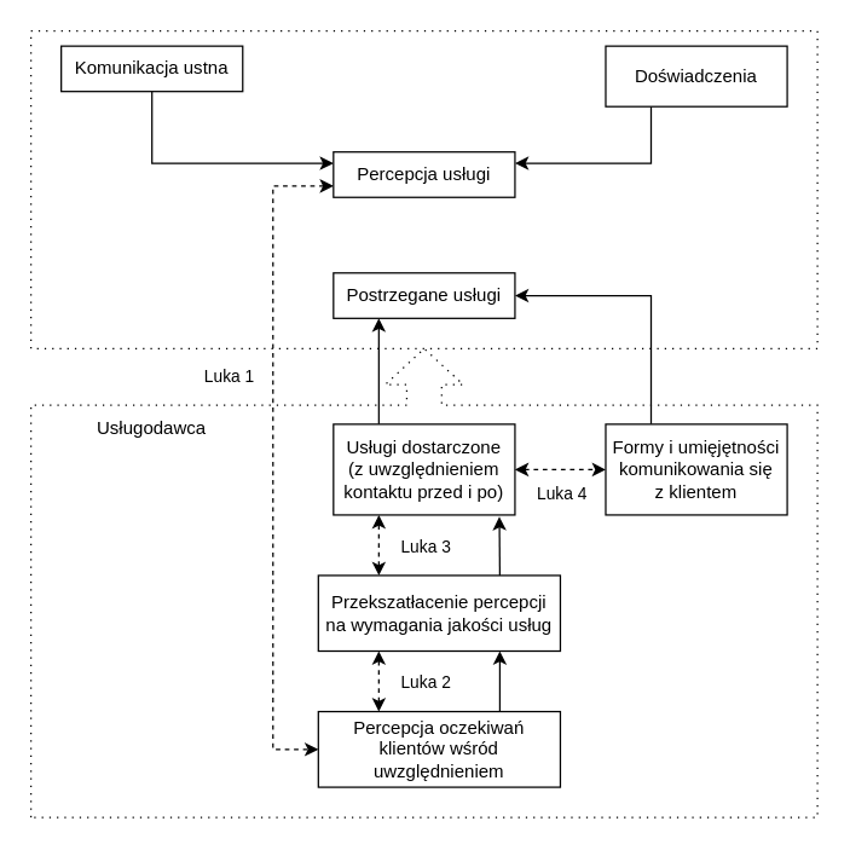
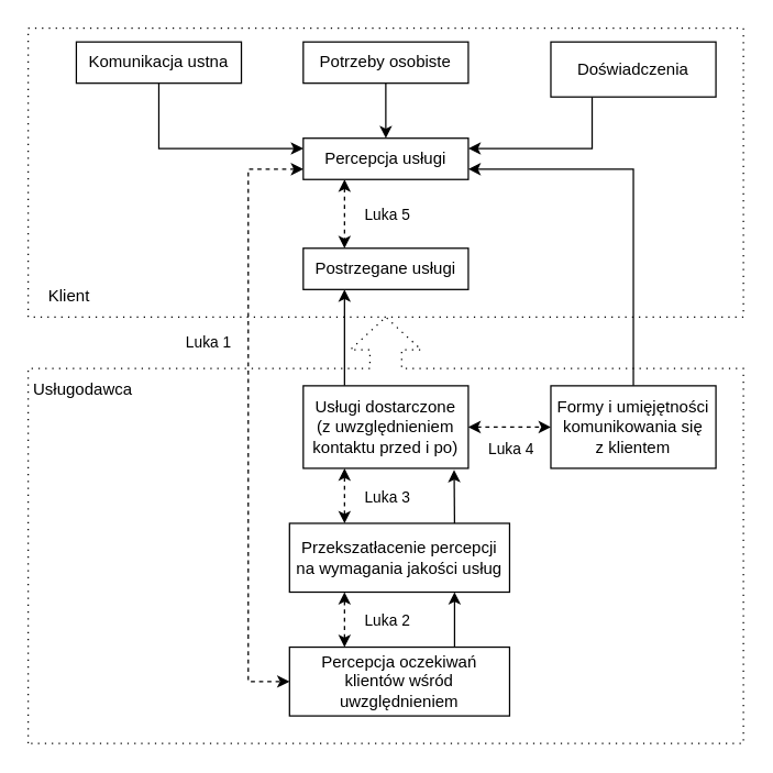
- <mxCell id="7" value="Komunikacja ustna" style="rounded=0;whiteSpace=wrap;html=1;" vertex="1" parent="1"><mxGeometry x="40" y="30" width="120" height="30" as="geometry" /></mxCell>
+ <mxCell id="7" value="Komunikacja ustna" style="rounded=0;whiteSpace=wrap;html=1;" vertex="1" parent="1"><mxGeometry x="55" y="30" width="120" height="30" as="geometry" /></mxCell>
+ <mxCell id="3" value="Potrzeby osobiste" style="rounded=0;whiteSpace=wrap;html=1;" vertex="1" parent="1"><mxGeometry x="220" y="30" width="120" height="30" as="geometry" /></mxCell>
+ <mxCell id="2" value="" style="edgeStyle=orthogonalEdgeStyle;rounded=0;orthogonalLoop=1;jettySize=auto;html=1;" edge="1" parent="1" source="3" target="12"><mxGeometry relative="1" as="geometry" /></mxCell>
+ <mxCell id="19" style="edgeStyle=orthogonalEdgeStyle;rounded=0;orthogonalLoop=1;jettySize=auto;html=1;exitX=0.5;exitY=0;exitDx=0;exitDy=0;entryX=1;entryY=0.75;entryDx=0;entryDy=0;" edge="1" parent="1" source="21" target="12"><mxGeometry relative="1" as="geometry" /></mxCell>
+ <mxCell id="8" value="" style="edgeStyle=orthogonalEdgeStyle;rounded=0;orthogonalLoop=1;jettySize=auto;html=1;exitX=0.25;exitY=1;exitDx=0;exitDy=0;entryX=0.25;entryY=0;entryDx=0;entryDy=0;startArrow=classic;startFill=1;dashed=1;" edge="1" parent="1" source="12" target="14"><mxGeometry relative="1" as="geometry" /></mxCell>
+ <mxCell id="9" value="Luka 5" style="edgeLabel;html=1;align=center;verticalAlign=middle;resizable=0;points=[];" vertex="1" connectable="0" parent="8"><mxGeometry relative="1" as="geometry"><mxPoint x="30" as="offset" /></mxGeometry></mxCell>
- <mxCell id="20" style="edgeStyle=orthogonalEdgeStyle;rounded=0;orthogonalLoop=1;jettySize=auto;html=1;exitX=0.25;exitY=0;exitDx=0;exitDy=0;entryX=1;entryY=0.5;entryDx=0;entryDy=0;" edge="1" parent="1" source="21" target="14"><mxGeometry relative="1" as="geometry" /></mxCell>
+ <mxCell id="31" value="Klient" style="text;html=1;align=center;verticalAlign=middle;whiteSpace=wrap;rounded=0;" vertex="1" parent="28"><mxGeometry y="180" width="60" height="30" as="geometry" /></mxCell>
- <mxCell id="32" value="Usługodawca" style="text;html=1;align=center;verticalAlign=middle;whiteSpace=wrap;rounded=0;" vertex="1" parent="28"><mxGeometry x="40" y="250" width="80" height="25" as="geometry" /></mxCell>
+ <mxCell id="32" value="Usługodawca" style="text;html=1;align=center;verticalAlign=middle;whiteSpace=wrap;rounded=0;" vertex="1" parent="28"><mxGeometry y="250" width="80" height="25" as="geometry" /></mxCell>
